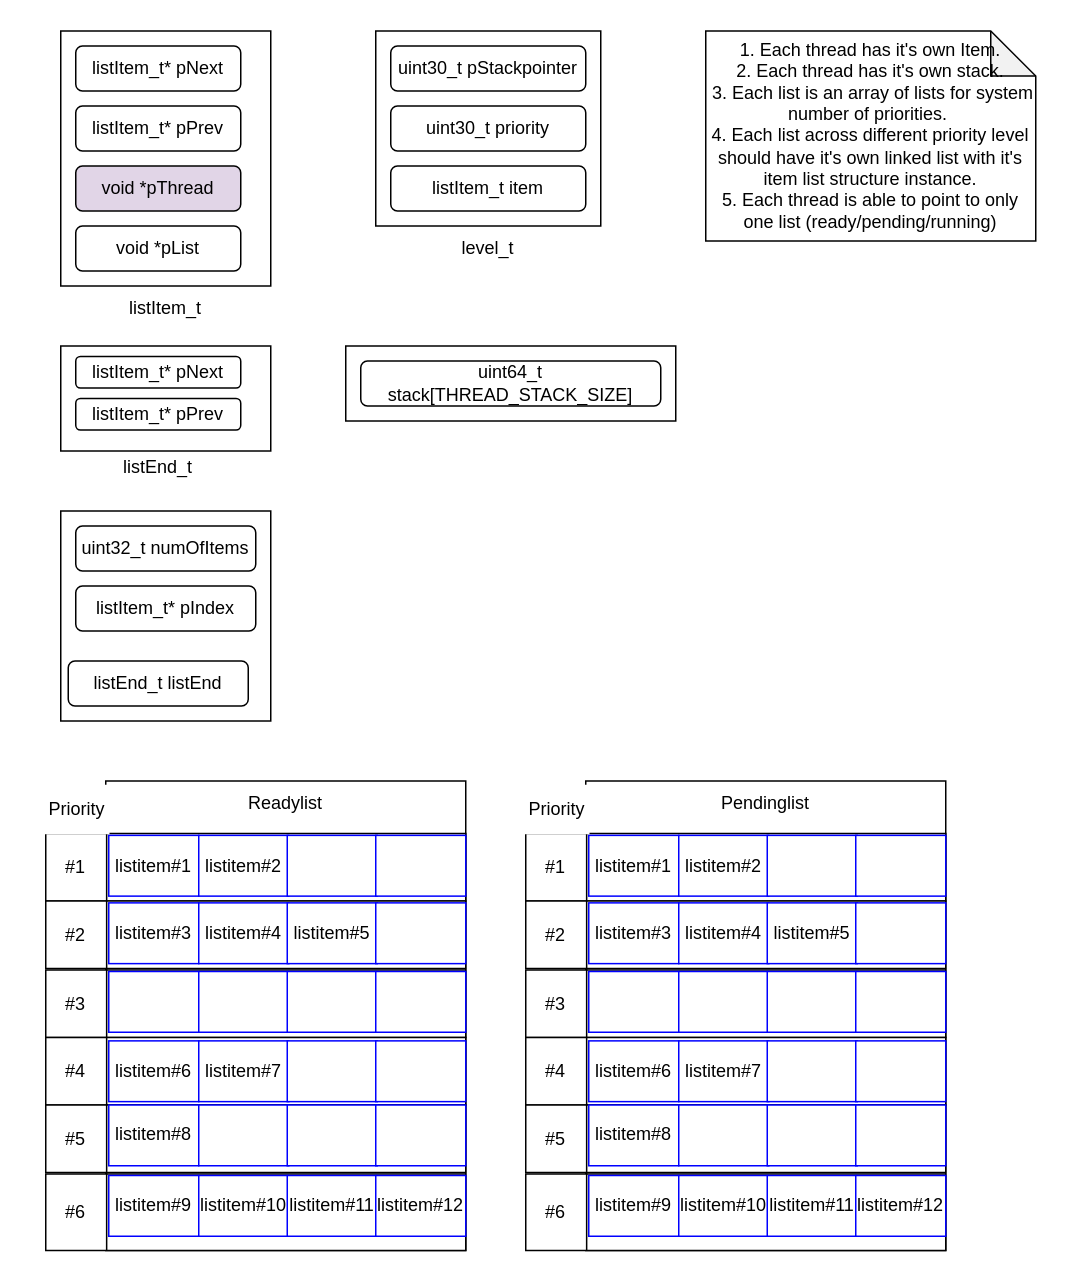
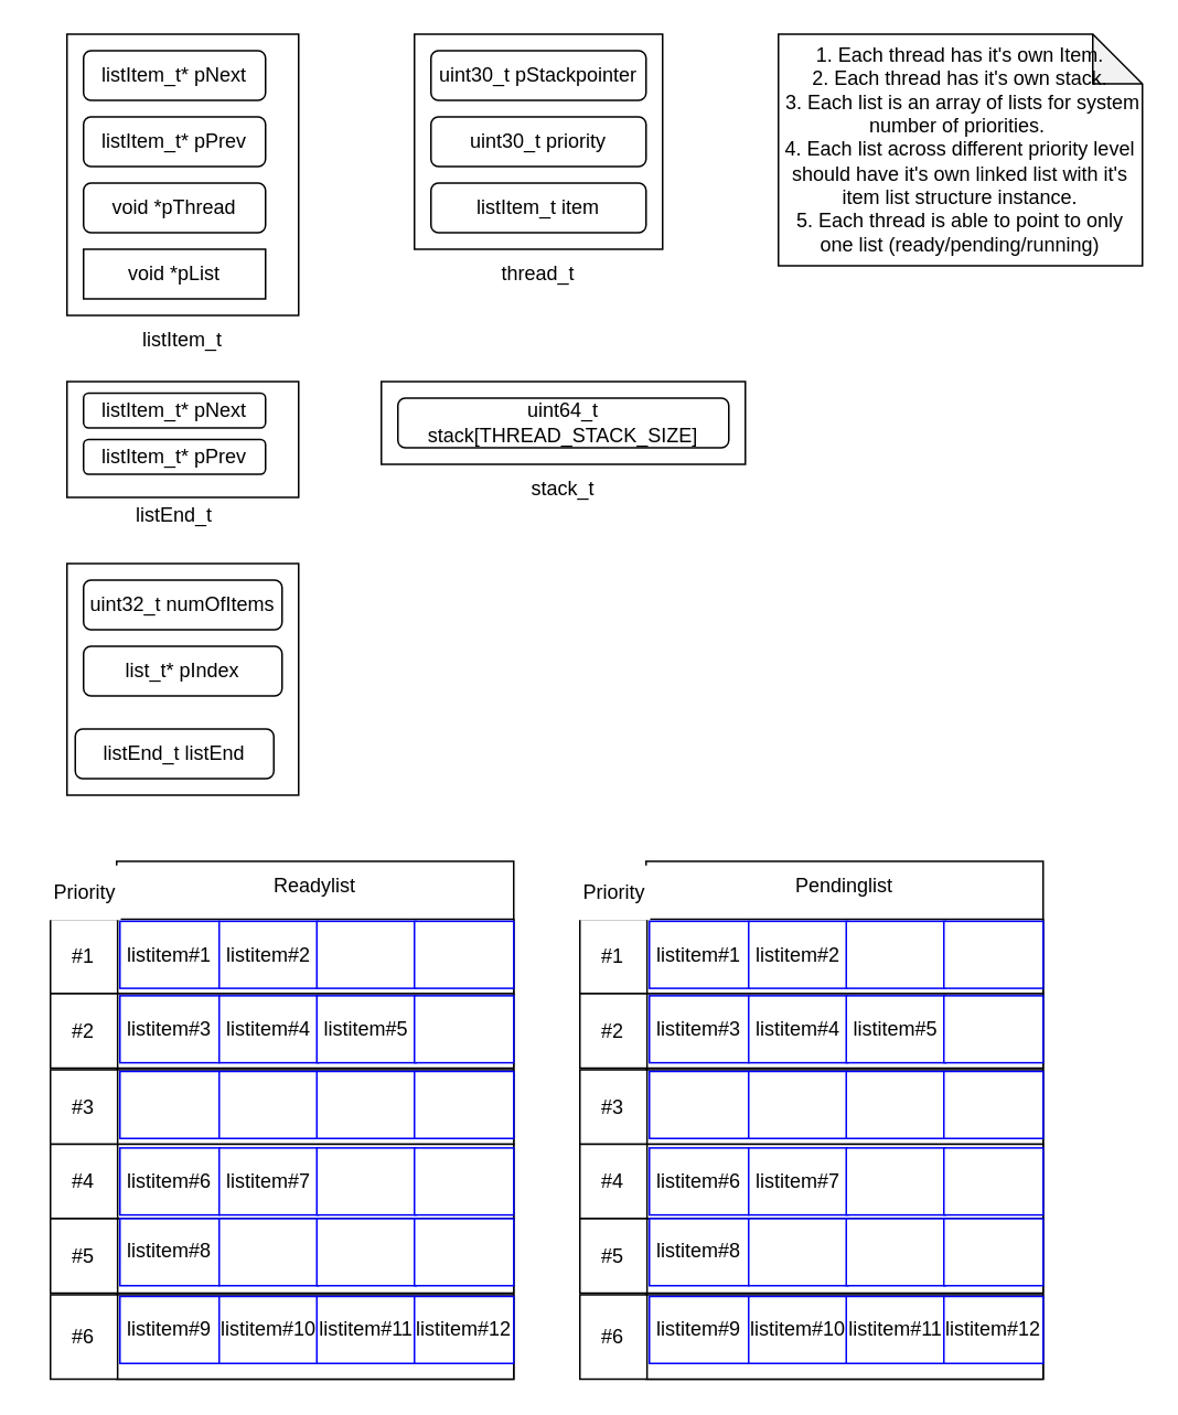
- <mxCell id="7" value="void *pThread" style="rounded=1;whiteSpace=wrap;html=1;fillColor=#e1d5e7;" parent="2" vertex="1"><mxGeometry x="10" y="90" width="110" height="30" as="geometry" /></mxCell>
+ <mxCell id="7" value="void *pThread" style="rounded=1;whiteSpace=wrap;html=1;" parent="2" vertex="1"><mxGeometry x="10" y="90" width="110" height="30" as="geometry" /></mxCell>
- <mxCell id="8" value="void *pList" style="rounded=1;whiteSpace=wrap;html=1;" parent="2" vertex="1"><mxGeometry x="10" y="130" width="110" height="30" as="geometry" /></mxCell>
+ <mxCell id="8" value="void *pList" style="whiteSpace=wrap;html=1;rounded=0;" parent="2" vertex="1"><mxGeometry x="10" y="130" width="110" height="30" as="geometry" /></mxCell>
- <mxCell id="21" value="level_t" style="text;html=1;strokeColor=none;fillColor=none;align=center;verticalAlign=middle;whiteSpace=wrap;rounded=0;" parent="19" vertex="1"><mxGeometry x="45" y="130" width="60" height="30" as="geometry" /></mxCell>
+ <mxCell id="21" value="thread_t" style="text;html=1;strokeColor=none;fillColor=none;align=center;verticalAlign=middle;whiteSpace=wrap;rounded=0;" parent="19" vertex="1"><mxGeometry x="45" y="130" width="60" height="30" as="geometry" /></mxCell>
+ <mxCell id="27" value="stack_t" style="text;html=1;strokeColor=none;fillColor=none;align=center;verticalAlign=middle;whiteSpace=wrap;rounded=0;" parent="25" vertex="1"><mxGeometry x="80" y="50" width="60" height="30" as="geometry" /></mxCell>
- <mxCell id="17" value="listItem_t* pIndex" style="rounded=1;whiteSpace=wrap;html=1;" parent="14" vertex="1"><mxGeometry x="10" y="50" width="120" height="30" as="geometry" /></mxCell>
+ <mxCell id="17" value="list_t* pIndex" style="rounded=1;whiteSpace=wrap;html=1;" parent="14" vertex="1"><mxGeometry x="10" y="50" width="120" height="30" as="geometry" /></mxCell>
